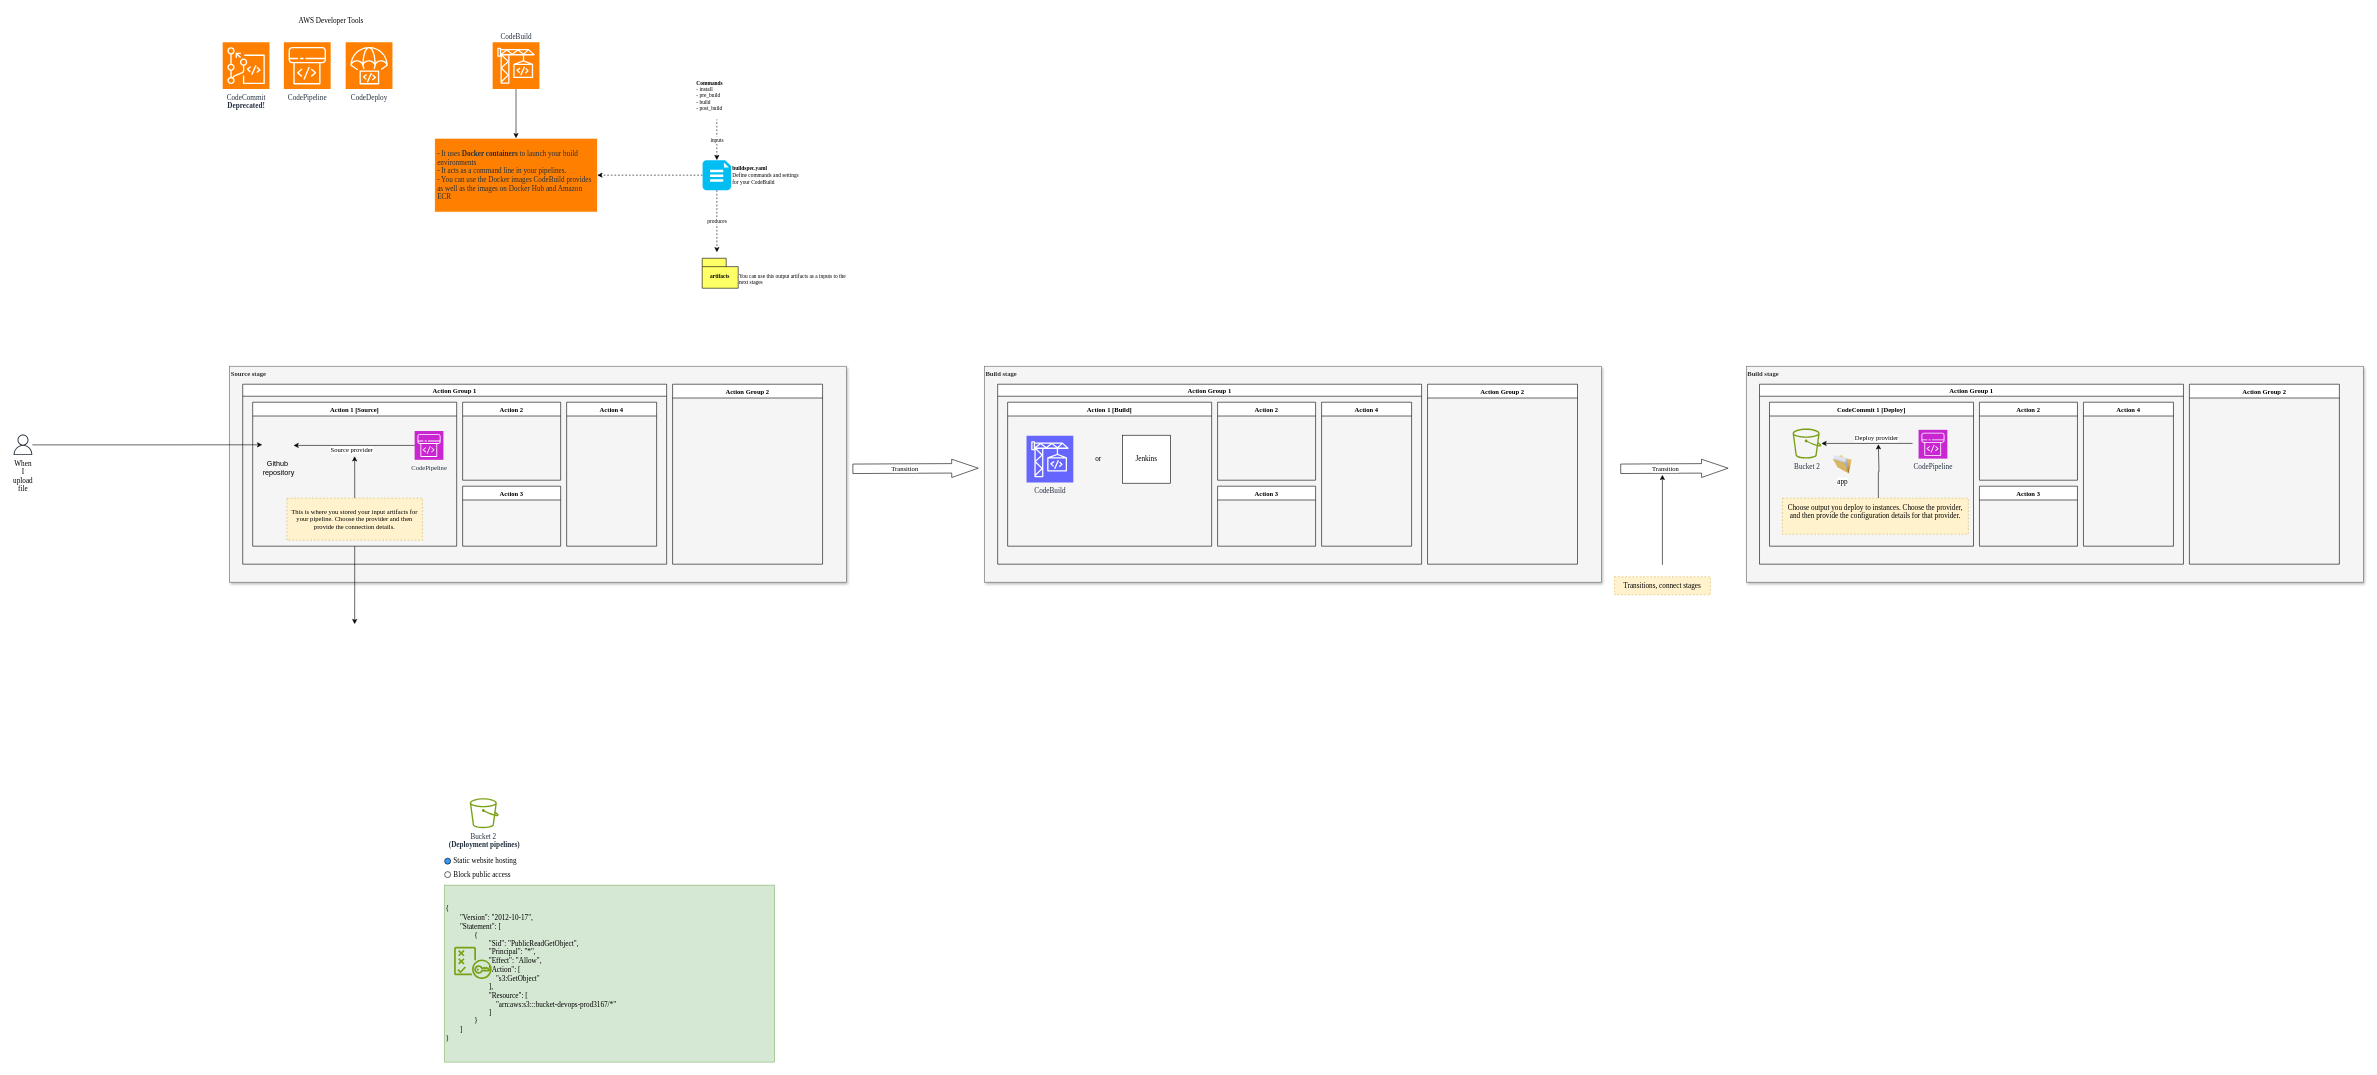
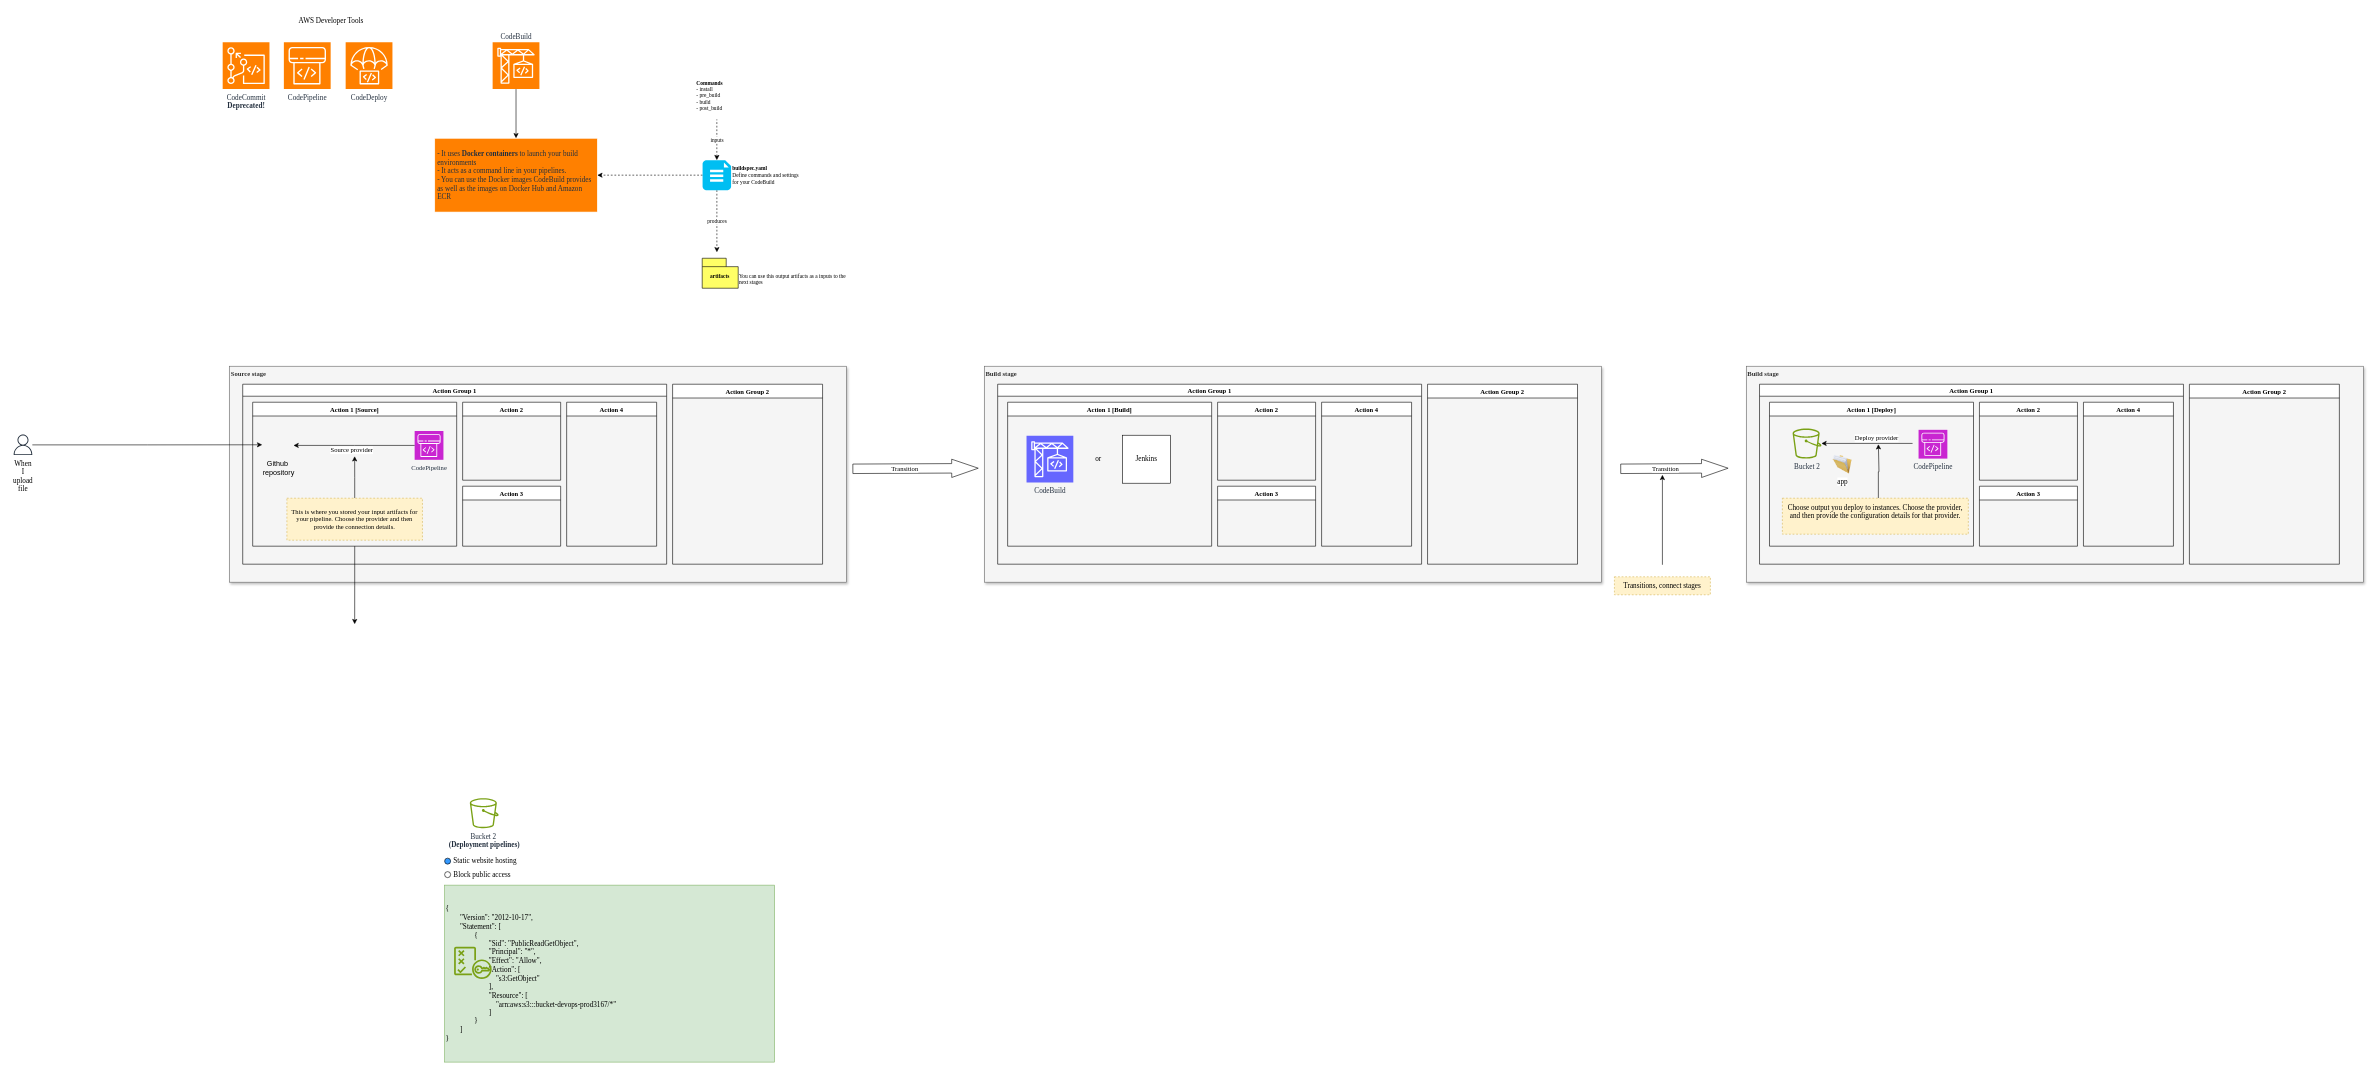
- <mxCell id="38" value="CodeCommit 1 [Deploy]" style="swimlane;startSize=23;fontFamily=Roboto Mono;fontSource=https%3A%2F%2Ffonts.googleapis.com%2Fcss%3Ffamily%3DRoboto%2BMono;fontSize=11;" vertex="1" parent="37"><mxGeometry x="16.62" y="30" width="340.08" height="240" as="geometry"><mxRectangle x="16.62" y="30" width="70" height="30" as="alternateBounds" /></mxGeometry></mxCell>
+ <mxCell id="38" value="Action 1 [Deploy]" style="swimlane;startSize=23;fontFamily=Roboto Mono;fontSource=https%3A%2F%2Ffonts.googleapis.com%2Fcss%3Ffamily%3DRoboto%2BMono;fontSize=11;" vertex="1" parent="37"><mxGeometry x="16.62" y="30" width="340.08" height="240" as="geometry"><mxRectangle x="16.62" y="30" width="70" height="30" as="alternateBounds" /></mxGeometry></mxCell>
